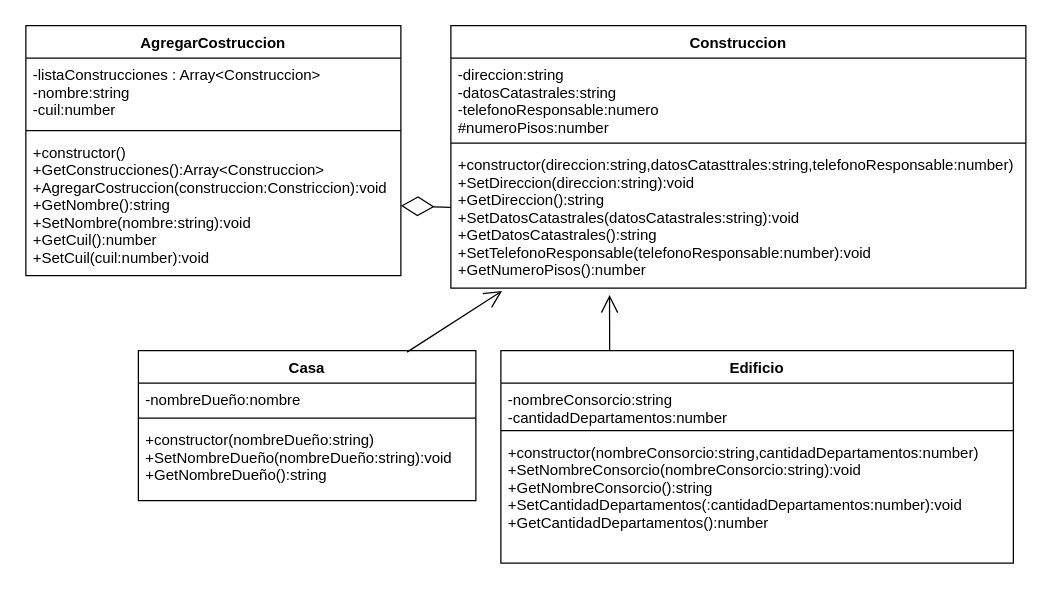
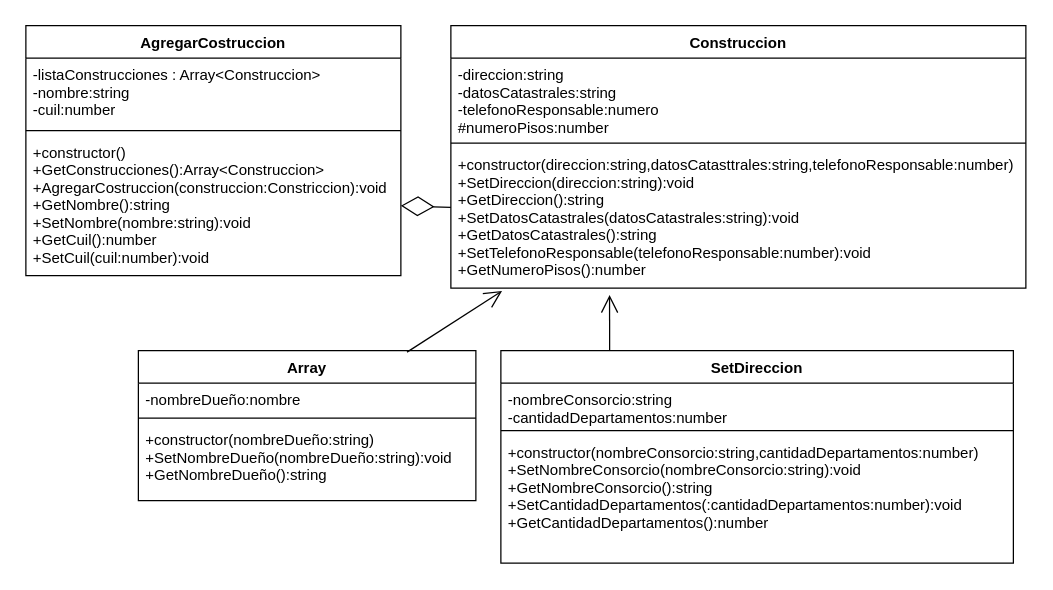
- <mxCell id="10" value="Casa&#10;" style="swimlane;fontStyle=1;align=center;verticalAlign=top;childLayout=stackLayout;horizontal=1;startSize=26;horizontalStack=0;resizeParent=1;resizeParentMax=0;resizeLast=0;collapsible=1;marginBottom=0;" parent="1" vertex="1"><mxGeometry x="110" y="280" width="270" height="120" as="geometry" /></mxCell>
+ <mxCell id="10" value="Array&#10;" style="swimlane;fontStyle=1;align=center;verticalAlign=top;childLayout=stackLayout;horizontal=1;startSize=26;horizontalStack=0;resizeParent=1;resizeParentMax=0;resizeLast=0;collapsible=1;marginBottom=0;" parent="1" vertex="1"><mxGeometry x="110" y="280" width="270" height="120" as="geometry" /></mxCell>
- <mxCell id="14" value="Edificio" style="swimlane;fontStyle=1;align=center;verticalAlign=top;childLayout=stackLayout;horizontal=1;startSize=26;horizontalStack=0;resizeParent=1;resizeParentMax=0;resizeLast=0;collapsible=1;marginBottom=0;" parent="1" vertex="1"><mxGeometry x="400" y="280" width="410" height="170" as="geometry" /></mxCell>
+ <mxCell id="14" value="SetDireccion" style="swimlane;fontStyle=1;align=center;verticalAlign=top;childLayout=stackLayout;horizontal=1;startSize=26;horizontalStack=0;resizeParent=1;resizeParentMax=0;resizeLast=0;collapsible=1;marginBottom=0;" parent="1" vertex="1"><mxGeometry x="400" y="280" width="410" height="170" as="geometry" /></mxCell>
